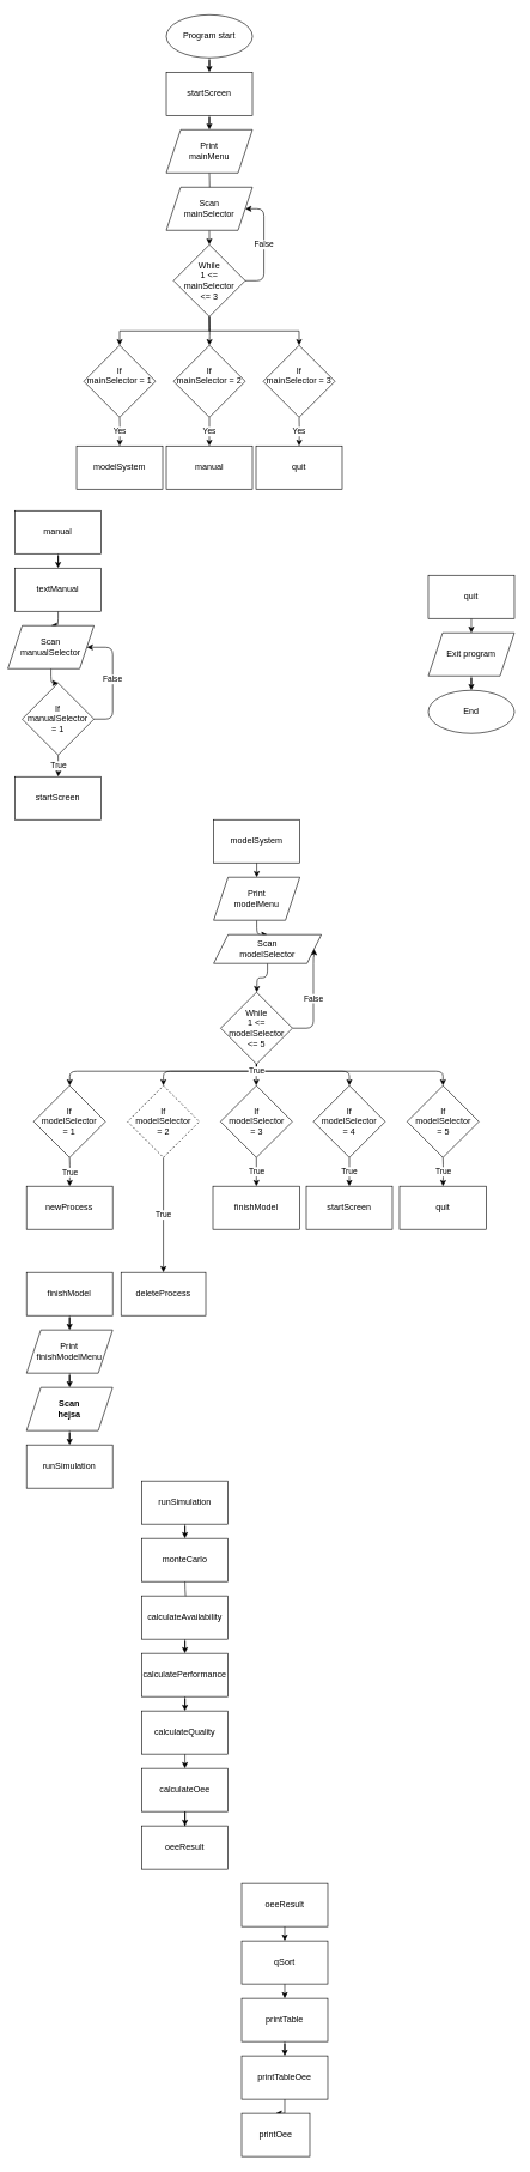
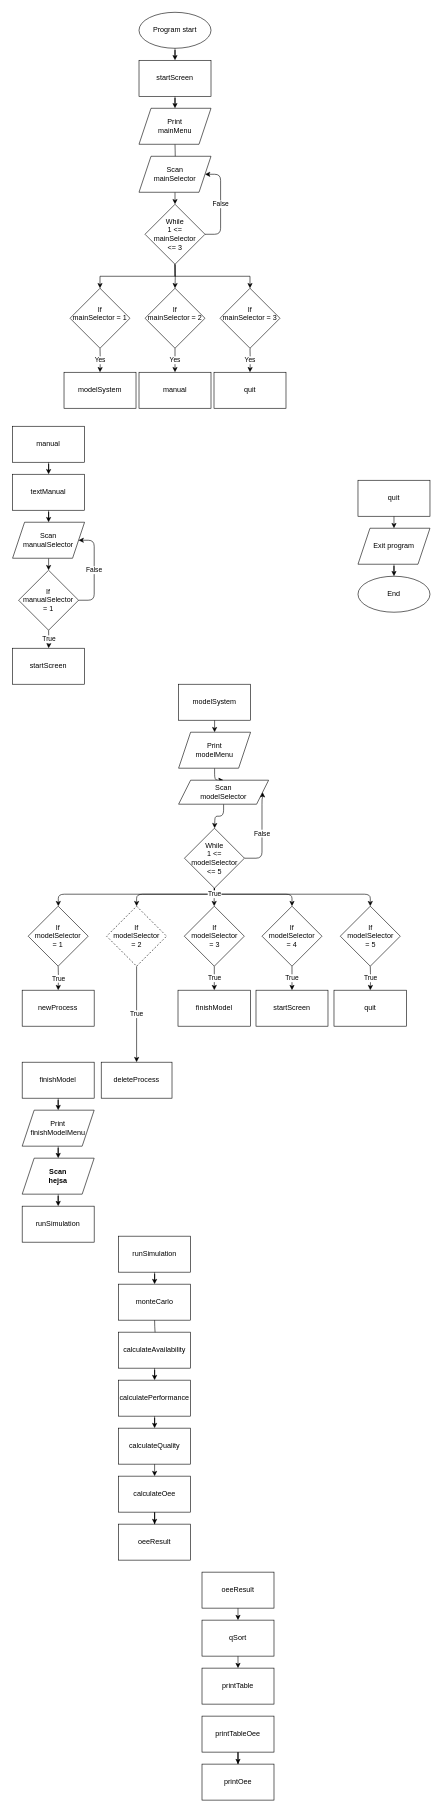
- <mxCell id="38" value="Scan&lt;br&gt;manualSelector" style="shape=parallelogram;perimeter=parallelogramPerimeter;whiteSpace=wrap;html=1;fixedSize=1;" parent="1" vertex="1"><mxGeometry x="10.25" y="870" width="120" height="60" as="geometry" /></mxCell>
+ <mxCell id="38" value="Scan&lt;br&gt;manualSelector" style="shape=parallelogram;perimeter=parallelogramPerimeter;whiteSpace=wrap;html=1;fixedSize=1;" parent="1" vertex="1"><mxGeometry x="20.25" y="870" width="120" height="60" as="geometry" /></mxCell>
- <mxCell id="77" style="edgeStyle=orthogonalEdgeStyle;orthogonalLoop=1;jettySize=auto;html=1;entryX=0.5;entryY=0;entryDx=0;entryDy=0;" parent="1" source="78" target="80" edge="1"><mxGeometry relative="1" as="geometry" /></mxCell>
- <mxCell id="81" value="printOee" style="whiteSpace=wrap;html=1;" parent="1" vertex="1"><mxGeometry x="336" y="2940" width="95" height="60" as="geometry" /></mxCell>
+ <mxCell id="81" value="printOee" style="whiteSpace=wrap;html=1;" parent="1" vertex="1"><mxGeometry x="336" y="2940" width="120" height="60" as="geometry" /></mxCell>
